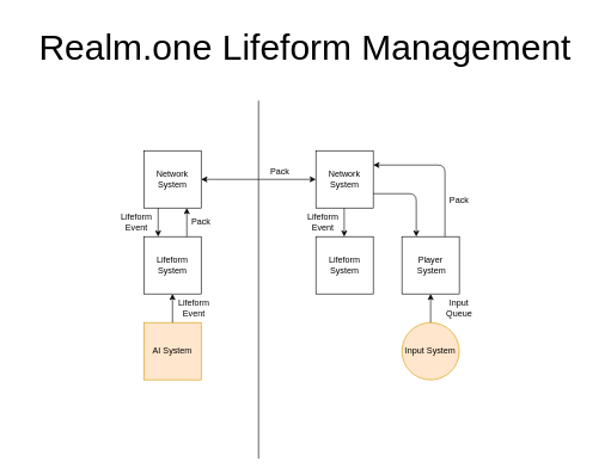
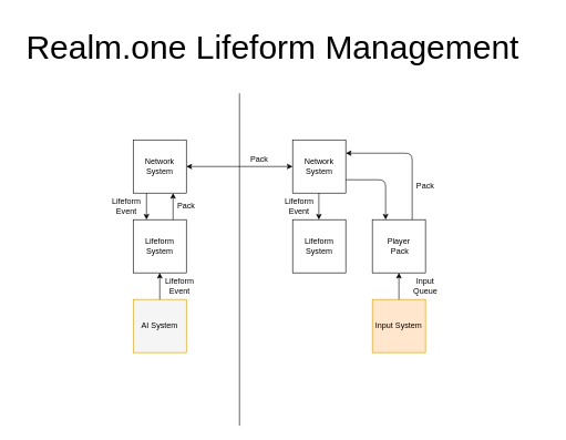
- <mxCell id="24" value="&lt;font style=&quot;font-size: 50px&quot;&gt;Realm.one Lifeform Management&lt;/font&gt;" style="text;html=1;strokeColor=none;fillColor=none;align=center;verticalAlign=middle;whiteSpace=wrap;rounded=0;" vertex="1" parent="1"><mxGeometry x="20" width="810" height="90" as="geometry" y="20" /></mxCell>
+ <mxCell id="24" value="&lt;font style=&quot;font-size: 50px&quot;&gt;Realm.one Lifeform Management&lt;/font&gt;" style="text;html=1;strokeColor=none;fillColor=none;align=center;verticalAlign=middle;whiteSpace=wrap;rounded=0;" vertex="1" parent="1"><mxGeometry x="5" y="25" width="810" height="90" as="geometry" /></mxCell>
- <mxCell id="23" value="Player&lt;br&gt;&amp;nbsp;System" style="whiteSpace=wrap;html=1;aspect=fixed;" vertex="1" parent="1"><mxGeometry x="560" y="330" width="80" height="80" as="geometry" /></mxCell>
+ <mxCell id="23" value="Player&lt;br&gt;&amp;nbsp;Pack" style="whiteSpace=wrap;html=1;aspect=fixed;" vertex="1" parent="1"><mxGeometry x="560" y="330" width="80" height="80" as="geometry" /></mxCell>
- <mxCell id="6" value="AI System" style="whiteSpace=wrap;html=1;aspect=fixed;fillColor=#ffe6cc;strokeColor=#d79b00;" vertex="1" parent="1"><mxGeometry x="200" y="450" width="80" height="80" as="geometry" /></mxCell>
+ <mxCell id="6" value="AI System" style="whiteSpace=wrap;html=1;aspect=fixed;fillColor=#f5f5f5;strokeColor=#d79b00;" vertex="1" parent="1"><mxGeometry x="200" y="450" width="80" height="80" as="geometry" /></mxCell>
- <mxCell id="20" value="Input System" style="ellipse;whiteSpace=wrap;html=1;aspect=fixed;fillColor=#ffe6cc;strokeColor=#d79b00;" vertex="1" parent="1"><mxGeometry x="560" y="450" width="80" height="80" as="geometry" /></mxCell>
+ <mxCell id="20" value="Input System" style="whiteSpace=wrap;html=1;aspect=fixed;fillColor=#ffe6cc;strokeColor=#d79b00;" vertex="1" parent="1"><mxGeometry x="560" y="450" width="80" height="80" as="geometry" /></mxCell>
